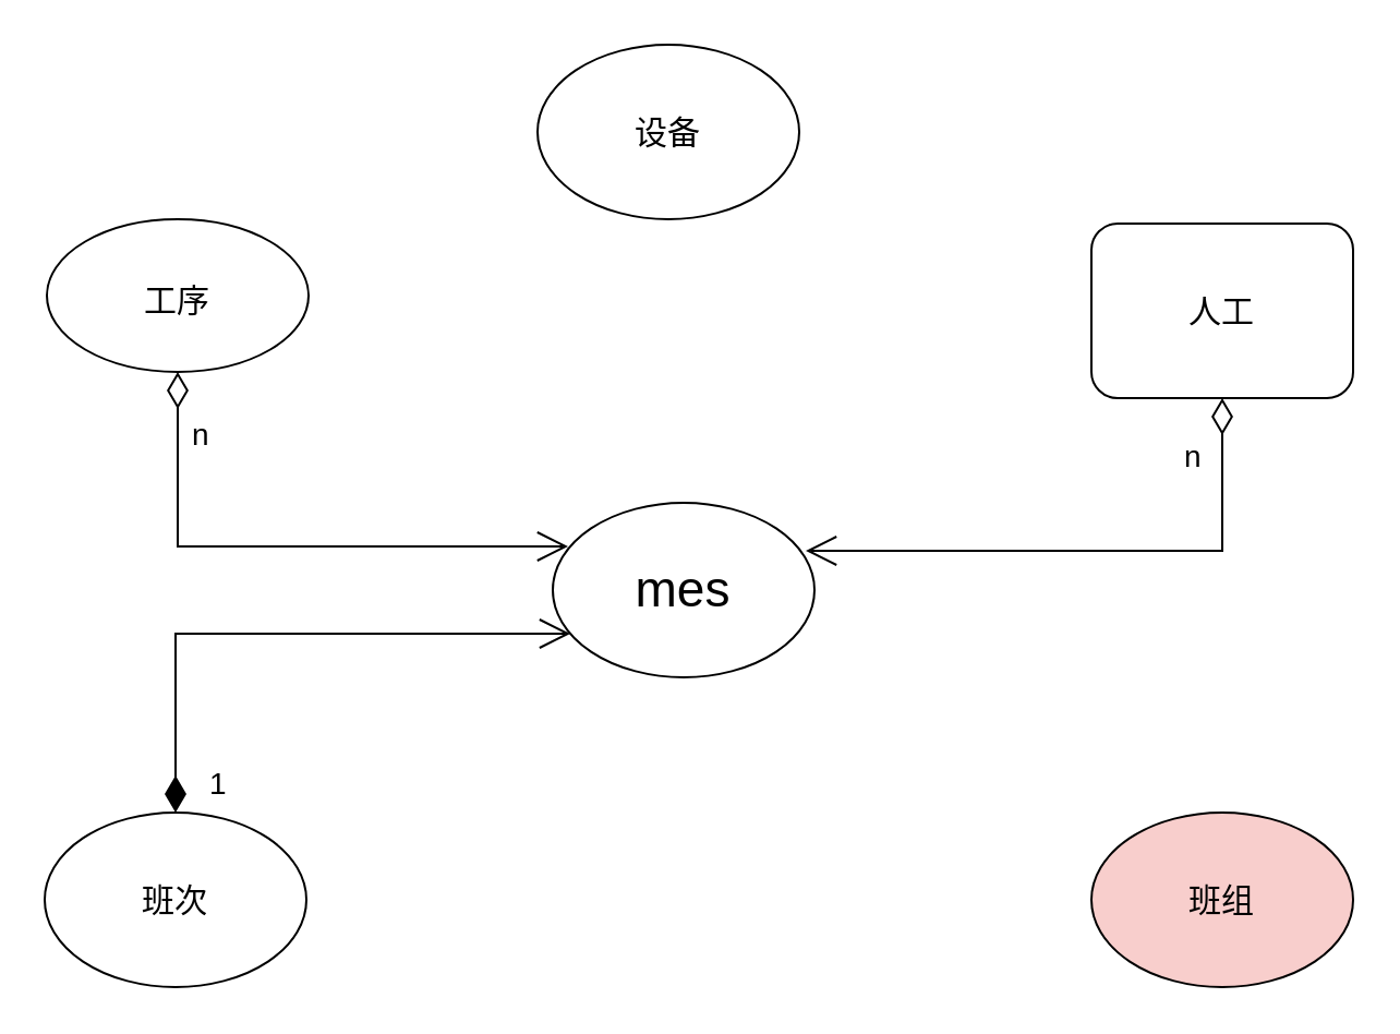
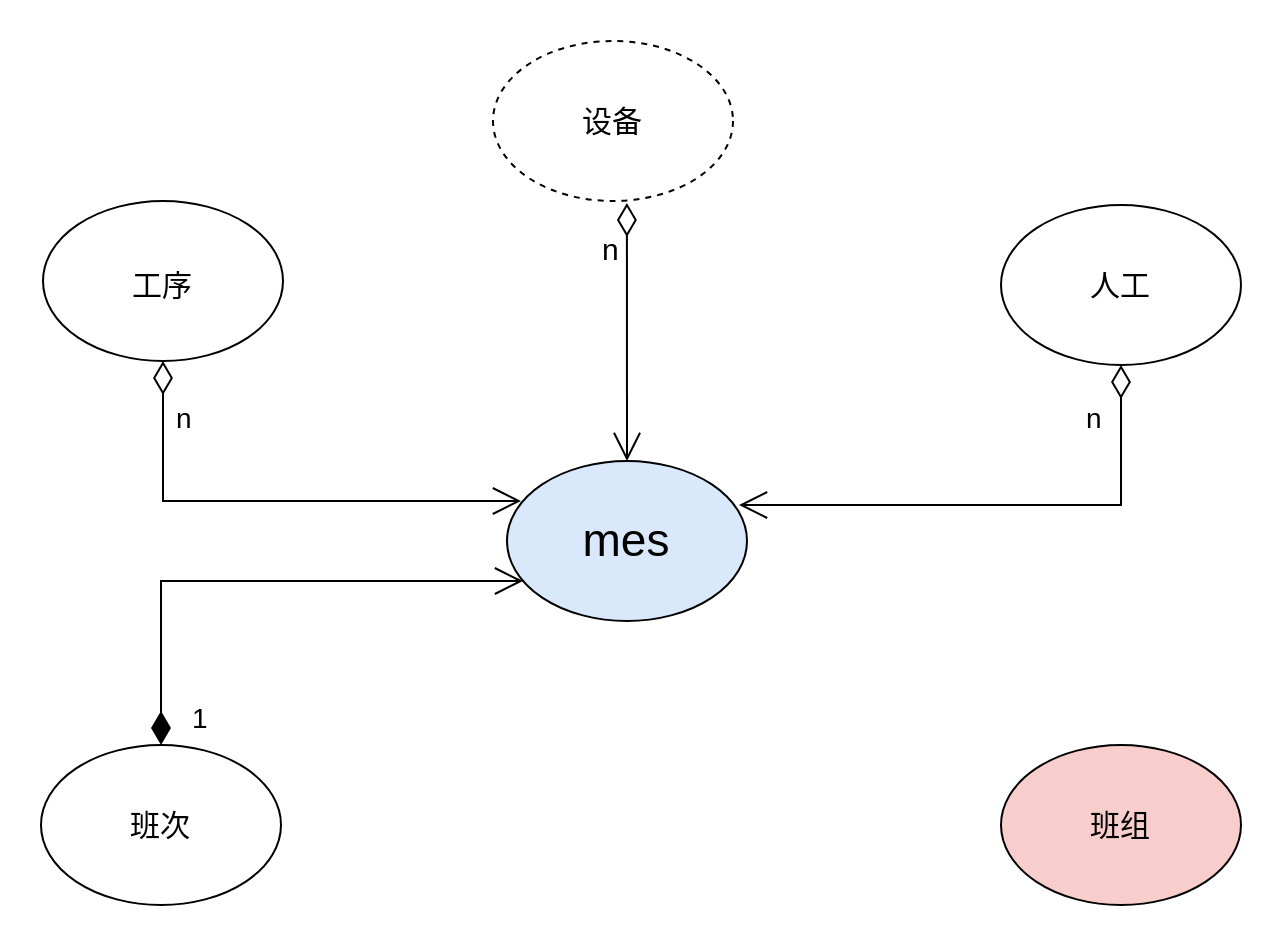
- <mxCell id="7" value="设备" style="ellipse;whiteSpace=wrap;html=1;fontSize=15;" parent="1" vertex="1"><mxGeometry x="246" y="20" width="120" height="80" as="geometry" /></mxCell>
+ <mxCell id="7" value="设备" style="ellipse;whiteSpace=wrap;html=1;fontSize=15;dashed=1;" parent="1" vertex="1"><mxGeometry x="246" y="20" width="120" height="80" as="geometry" /></mxCell>
- <mxCell id="3" value="&lt;font style=&quot;font-size: 15px;&quot;&gt;工序&lt;/font&gt;" style="ellipse;whiteSpace=wrap;html=1;fontSize=23;" parent="1" vertex="1"><mxGeometry x="21" y="100" width="120" height="70" as="geometry" /></mxCell>
+ <mxCell id="3" value="&lt;font style=&quot;font-size: 15px;&quot;&gt;工序&lt;/font&gt;" style="ellipse;whiteSpace=wrap;html=1;fontSize=23;" parent="1" vertex="1"><mxGeometry x="21" y="100" width="120" height="80" as="geometry" /></mxCell>
- <mxCell id="6" value="人工" style="whiteSpace=wrap;html=1;fontSize=15;rounded=1;" parent="1" vertex="1"><mxGeometry x="500" y="102" width="120" height="80" as="geometry" /></mxCell>
+ <mxCell id="6" value="人工" style="ellipse;whiteSpace=wrap;html=1;fontSize=15;" parent="1" vertex="1"><mxGeometry x="500" y="102" width="120" height="80" as="geometry" /></mxCell>
+ <mxCell id="8" value="" style="endArrow=open;html=1;endSize=12;startArrow=diamondThin;startSize=14;startFill=0;edgeStyle=orthogonalEdgeStyle;rounded=0;fontSize=15;exitX=0.558;exitY=1.013;exitDx=0;exitDy=0;exitPerimeter=0;entryX=0.5;entryY=0;entryDx=0;entryDy=0;" parent="1" source="7" target="2" edge="1"><mxGeometry relative="1" as="geometry"><mxPoint x="244" y="210" as="sourcePoint" /><mxPoint x="404" y="210" as="targetPoint" /></mxGeometry></mxCell>
+ <mxCell id="9" value="n" style="edgeLabel;resizable=0;html=1;align=left;verticalAlign=top;fontSize=15;" parent="8" connectable="0" vertex="1"><mxGeometry x="-1" relative="1" as="geometry"><mxPoint x="-14" y="8" as="offset" /></mxGeometry></mxCell>
- <mxCell id="2" value="&lt;font style=&quot;font-size: 23px;&quot;&gt;mes&lt;/font&gt;" style="ellipse;whiteSpace=wrap;html=1;" parent="1" vertex="1"><mxGeometry x="253" y="230" width="120" height="80" as="geometry" /></mxCell>
+ <mxCell id="2" value="&lt;font style=&quot;font-size: 23px;&quot;&gt;mes&lt;/font&gt;" style="ellipse;whiteSpace=wrap;html=1;fillColor=#dae8fc;" parent="1" vertex="1"><mxGeometry x="253" y="230" width="120" height="80" as="geometry" /></mxCell>
